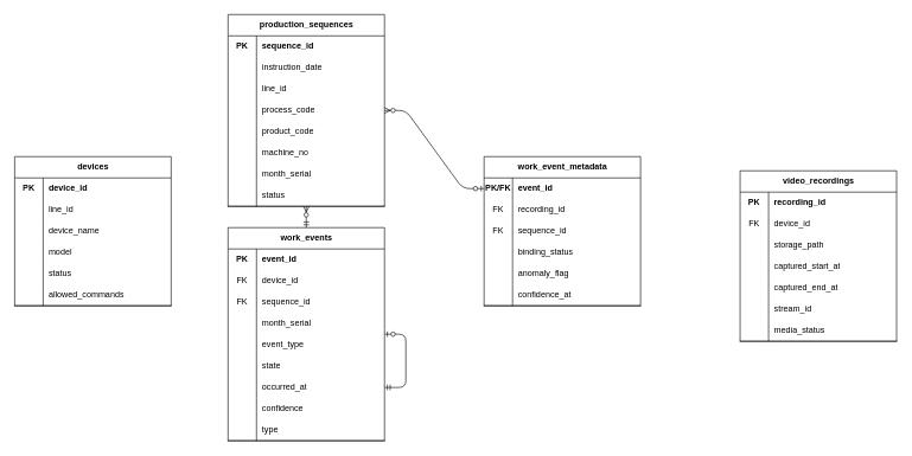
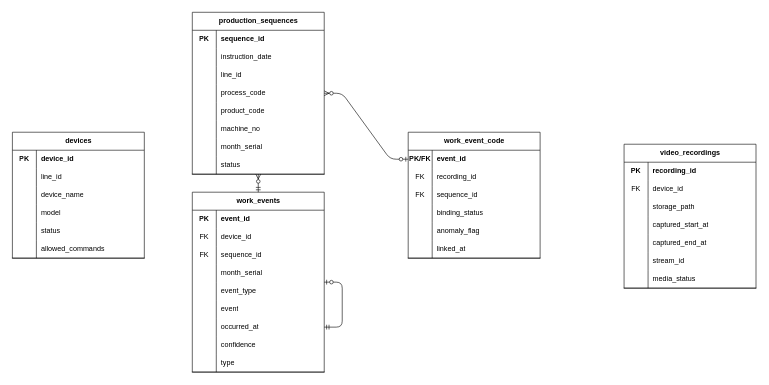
- <mxCell id="74" value="work_event_metadata" style="shape=table;startSize=30;container=1;collapsible=1;childLayout=tableLayout;fixedRows=1;rowLines=0;fontStyle=1;align=center;resizeLast=1;html=1;" parent="1" vertex="1"><mxGeometry x="680" y="220" width="220" height="210" as="geometry"><mxRectangle x="740" y="320" width="90" height="30" as="alternateBounds" /></mxGeometry></mxCell>
+ <mxCell id="74" value="work_event_code" style="shape=table;startSize=30;container=1;collapsible=1;childLayout=tableLayout;fixedRows=1;rowLines=0;fontStyle=1;align=center;resizeLast=1;html=1;" parent="1" vertex="1"><mxGeometry x="680" y="220" width="220" height="210" as="geometry"><mxRectangle x="740" y="320" width="90" height="30" as="alternateBounds" /></mxGeometry></mxCell>
- <mxCell id="92" value="confidence_at" style="shape=partialRectangle;connectable=0;fillColor=none;top=0;left=0;bottom=0;right=0;align=left;spacingLeft=6;overflow=hidden;whiteSpace=wrap;html=1;" parent="90" vertex="1"><mxGeometry x="40" width="180" height="30" as="geometry" /></mxCell>
+ <mxCell id="92" value="linked_at" style="shape=partialRectangle;connectable=0;fillColor=none;top=0;left=0;bottom=0;right=0;align=left;spacingLeft=6;overflow=hidden;whiteSpace=wrap;html=1;" parent="90" vertex="1"><mxGeometry x="40" width="180" height="30" as="geometry" /></mxCell>
- <mxCell id="64" value="state" style="shape=partialRectangle;connectable=0;fillColor=none;top=0;left=0;bottom=0;right=0;align=left;spacingLeft=6;overflow=hidden;whiteSpace=wrap;html=1;" parent="62" vertex="1"><mxGeometry x="40" width="180" height="30" as="geometry" /></mxCell>
+ <mxCell id="64" value="event" style="shape=partialRectangle;connectable=0;fillColor=none;top=0;left=0;bottom=0;right=0;align=left;spacingLeft=6;overflow=hidden;whiteSpace=wrap;html=1;" parent="62" vertex="1"><mxGeometry x="40" width="180" height="30" as="geometry" /></mxCell>
